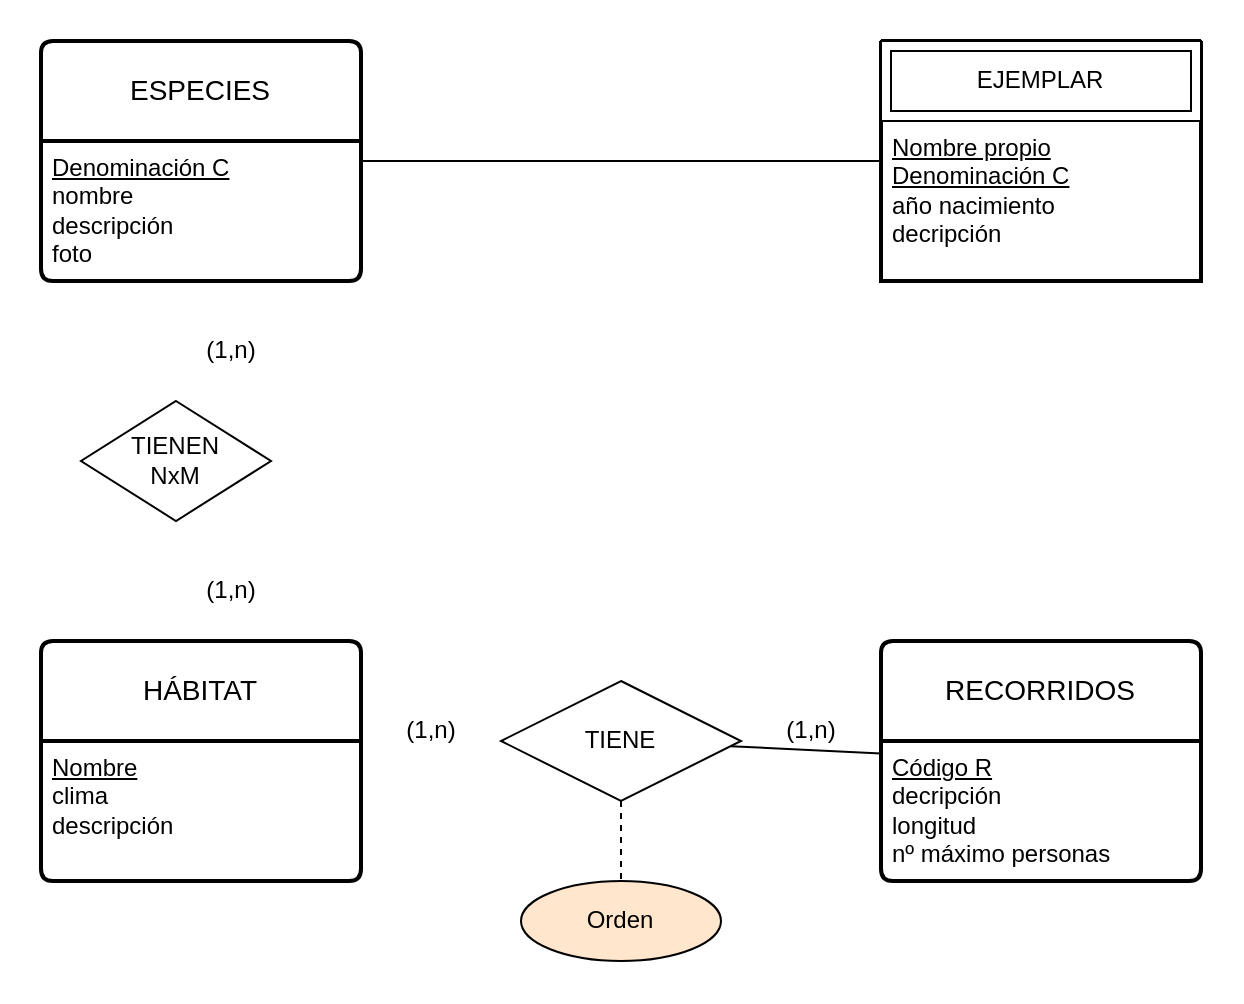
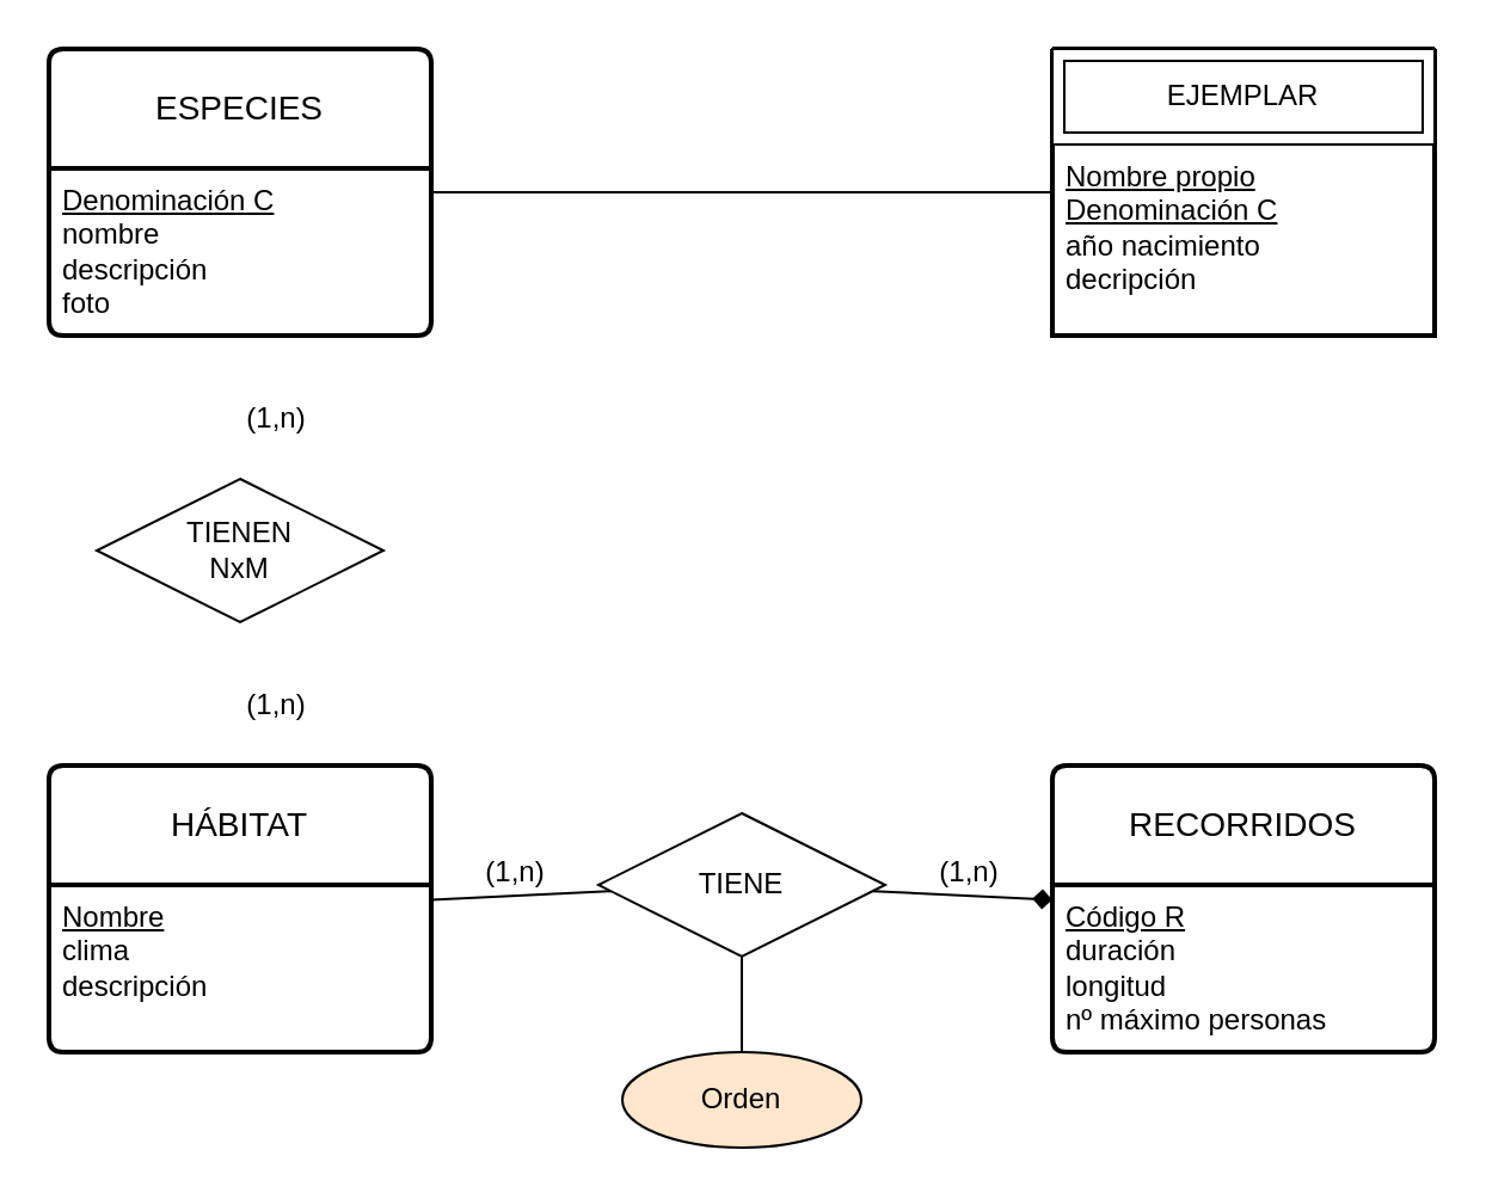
- <mxCell id="12" value="TIENEN&lt;br&gt;NxM" style="shape=rhombus;perimeter=rhombusPerimeter;whiteSpace=wrap;html=1;align=center;" parent="1" vertex="1"><mxGeometry x="40" y="200" width="95" height="60" as="geometry" /></mxCell>
+ <mxCell id="12" value="TIENEN&lt;br&gt;NxM" style="shape=rhombus;perimeter=rhombusPerimeter;whiteSpace=wrap;html=1;align=center;" parent="1" vertex="1"><mxGeometry x="40" y="200" width="120" height="60" as="geometry" /></mxCell>
+ <mxCell id="14" value="" style="endArrow=none;html=1;rounded=0;" parent="1" source="4" target="15" edge="1"><mxGeometry relative="1" as="geometry"><mxPoint x="180" y="380" as="sourcePoint" /><mxPoint x="430" y="380" as="targetPoint" /></mxGeometry></mxCell>
- <mxCell id="13" value="" style="endArrow=none;html=1;rounded=0;" parent="1" source="15" target="9" edge="1"><mxGeometry relative="1" as="geometry"><mxPoint x="240" y="200" as="sourcePoint" /><mxPoint x="400" y="200" as="targetPoint" /></mxGeometry></mxCell>
+ <mxCell id="13" value="" style="endArrow=diamond;html=1;rounded=0;" parent="1" source="15" target="9" edge="1"><mxGeometry relative="1" as="geometry"><mxPoint x="240" y="200" as="sourcePoint" /><mxPoint x="400" y="200" as="targetPoint" /></mxGeometry></mxCell>
- <mxCell id="10" value="&lt;u&gt;Código R&lt;br&gt;&lt;/u&gt;decripción&lt;br&gt;longitud&lt;br&gt;nº máximo personas&lt;br&gt;" style="align=left;strokeColor=none;fillColor=none;spacingLeft=4;fontSize=12;verticalAlign=top;resizable=0;rotatable=0;part=1;html=1;" parent="9" vertex="1"><mxGeometry y="50" width="160" height="70" as="geometry" /></mxCell>
+ <mxCell id="10" value="&lt;u&gt;Código R&lt;br&gt;&lt;/u&gt;duración&lt;br&gt;longitud&lt;br&gt;nº máximo personas&lt;br&gt;" style="align=left;strokeColor=none;fillColor=none;spacingLeft=4;fontSize=12;verticalAlign=top;resizable=0;rotatable=0;part=1;html=1;" parent="9" vertex="1"><mxGeometry y="50" width="160" height="70" as="geometry" /></mxCell>
- <mxCell id="17" value="" style="endArrow=none;html=1;rounded=0;dashed=1;" parent="1" source="15" target="16" edge="1"><mxGeometry relative="1" as="geometry"><mxPoint x="260" y="240" as="sourcePoint" /><mxPoint x="420" y="240" as="targetPoint" /></mxGeometry></mxCell>
+ <mxCell id="17" value="" style="endArrow=none;html=1;rounded=0;" parent="1" source="15" target="16" edge="1"><mxGeometry relative="1" as="geometry"><mxPoint x="260" y="240" as="sourcePoint" /><mxPoint x="420" y="240" as="targetPoint" /></mxGeometry></mxCell>
